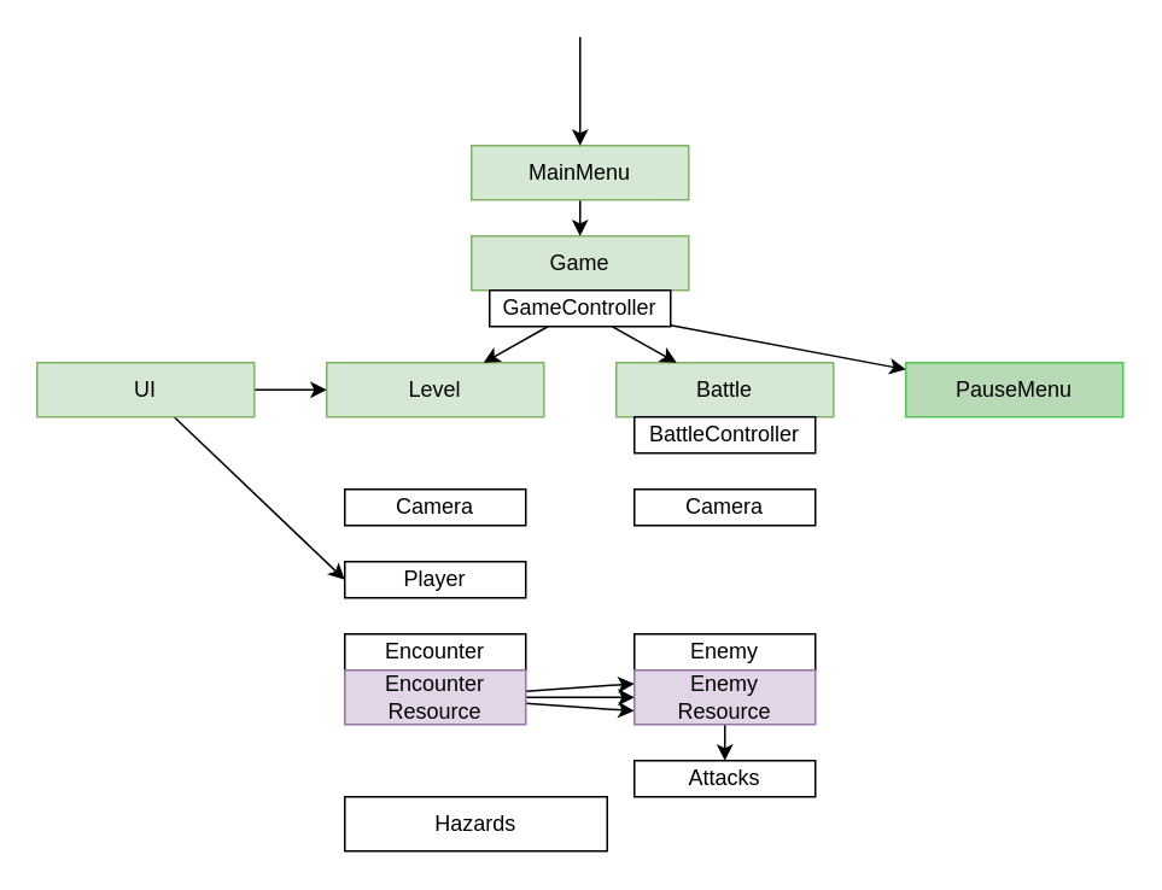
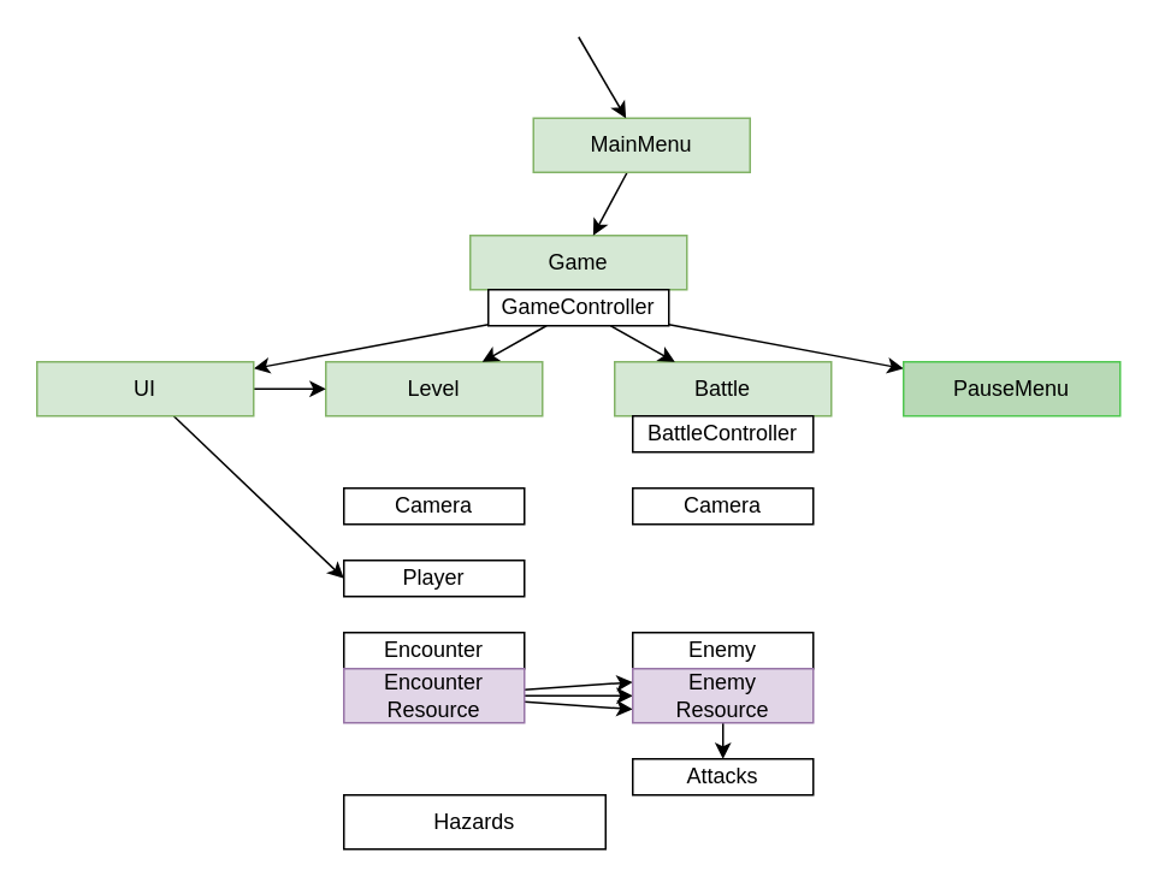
- <mxCell id="24" value="MainMenu" style="rounded=0;whiteSpace=wrap;html=1;fillColor=#d5e8d4;strokeColor=#82b366;" vertex="1" parent="1"><mxGeometry x="260" width="120" height="30" as="geometry" y="80" /></mxCell>
+ <mxCell id="24" value="MainMenu" style="rounded=0;whiteSpace=wrap;html=1;fillColor=#d5e8d4;strokeColor=#82b366;" vertex="1" parent="1"><mxGeometry x="295" y="65" width="120" height="30" as="geometry" /></mxCell>
+ <mxCell id="7" style="edgeStyle=none;rounded=0;orthogonalLoop=1;jettySize=auto;html=1;" edge="1" parent="1" source="9" target="29"><mxGeometry relative="1" as="geometry" /></mxCell>
